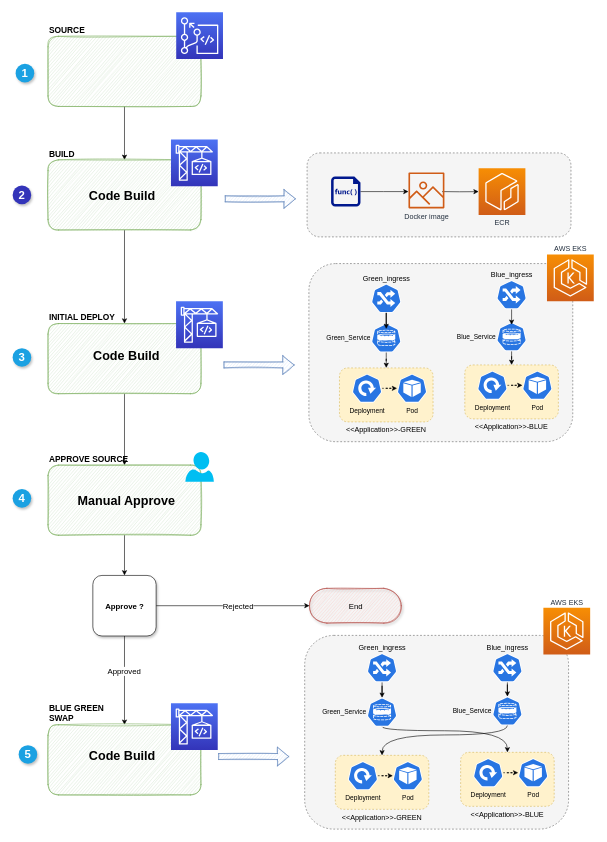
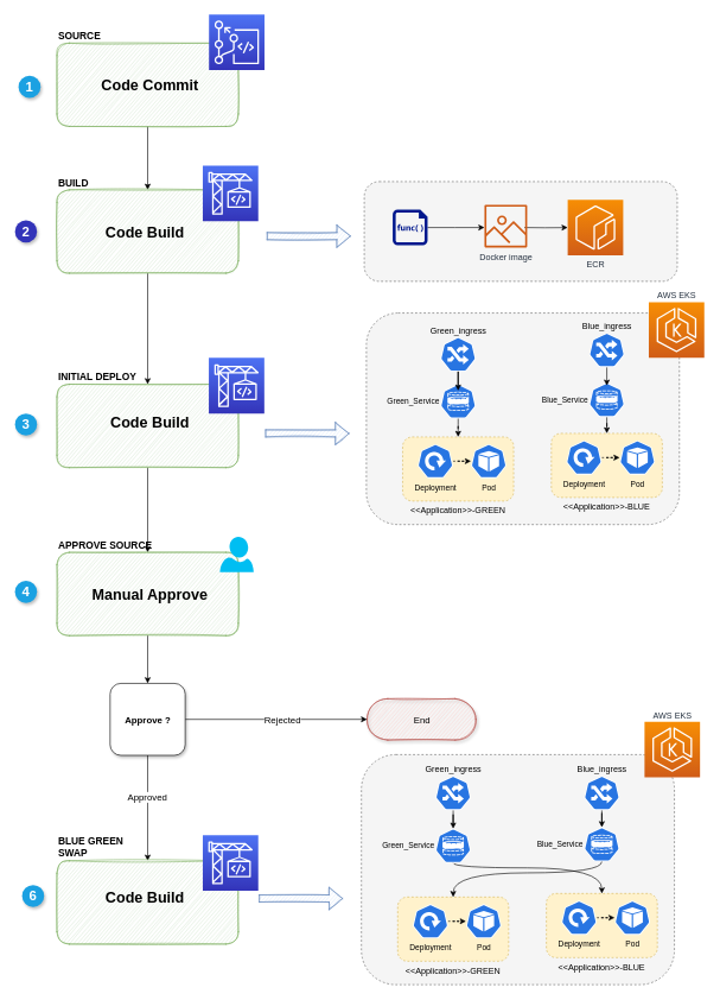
+ <mxCell id="11" value="Code Commit" style="text;html=1;strokeColor=none;fillColor=none;align=center;verticalAlign=middle;whiteSpace=wrap;rounded=0;shadow=0;glass=0;dashed=1;sketch=0;fontSize=21;fontStyle=1" parent="1" vertex="1"><mxGeometry x="136" y="108.5" width="148" height="20" as="geometry" /></mxCell>
- <mxCell id="62" value="5" style="ellipse;whiteSpace=wrap;html=1;aspect=fixed;rounded=1;shadow=1;glass=0;sketch=0;strokeWidth=1;fontSize=19;align=center;fontStyle=1;fillColor=#1ba1e2;fontColor=#ffffff;labelBorderColor=none;strokeColor=none;" parent="1" vertex="1"><mxGeometry x="30" y="1242" width="31" height="31" as="geometry" /></mxCell>
+ <mxCell id="62" value="6" style="ellipse;whiteSpace=wrap;html=1;aspect=fixed;rounded=1;shadow=1;glass=0;sketch=0;strokeWidth=1;fontSize=19;align=center;fontStyle=1;fillColor=#1ba1e2;fontColor=#ffffff;labelBorderColor=none;strokeColor=none;" parent="1" vertex="1"><mxGeometry x="30" y="1242" width="31" height="31" as="geometry" /></mxCell>
